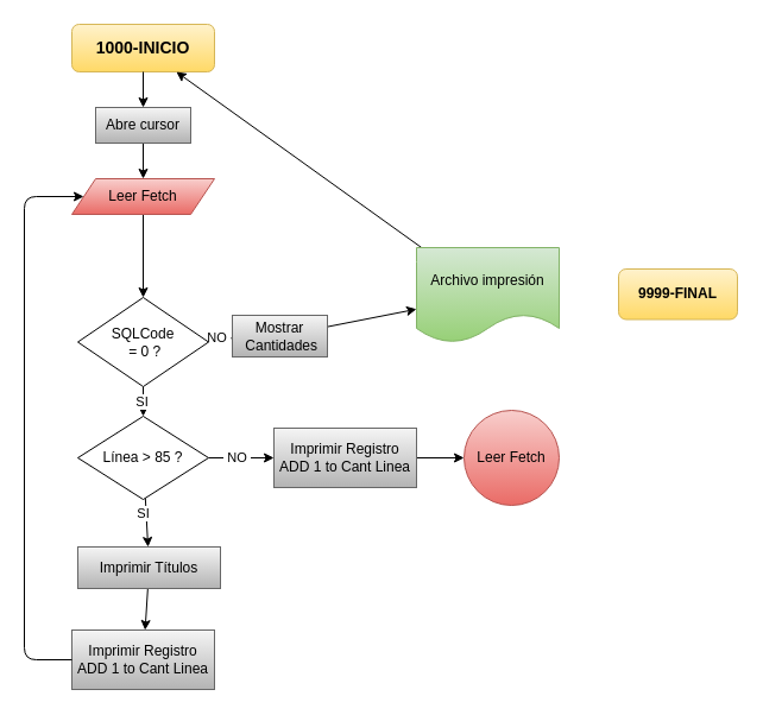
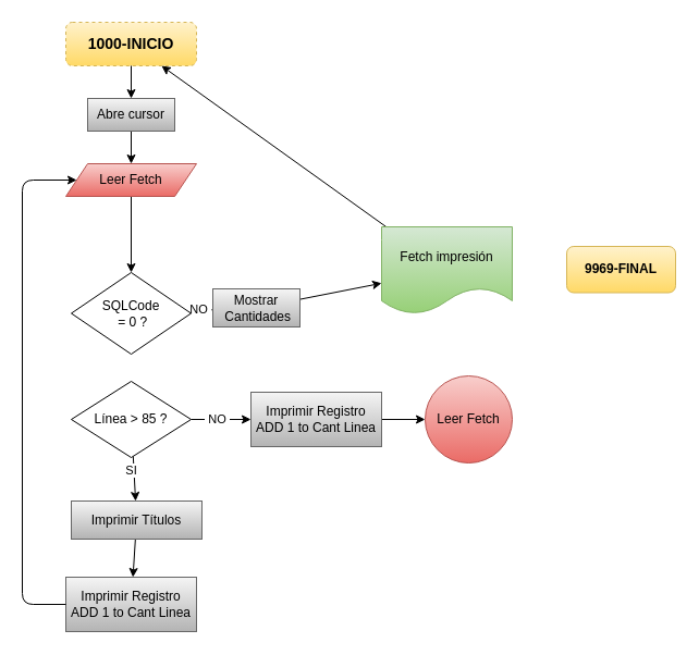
- <mxCell id="2" value="1000-INICIO" style="rounded=1;whiteSpace=wrap;html=1;fillColor=#fff2cc;strokeColor=#d6b656;fontStyle=1;fontSize=14;gradientColor=#ffd966;" parent="1" vertex="1"><mxGeometry x="60" y="20" width="120" height="40" as="geometry" /></mxCell>
+ <mxCell id="2" value="1000-INICIO" style="rounded=1;whiteSpace=wrap;html=1;fillColor=#fff2cc;strokeColor=#d6b656;fontStyle=1;fontSize=14;gradientColor=#ffd966;dashed=1;" parent="1" vertex="1"><mxGeometry x="60" y="20" width="120" height="40" as="geometry" /></mxCell>
- <mxCell id="29" value="Archivo impresión" style="shape=document;whiteSpace=wrap;html=1;boundedLbl=1;fillColor=#d5e8d4;gradientColor=#97d077;strokeColor=#82b366;" vertex="1" parent="1"><mxGeometry x="350" y="208" width="120" height="80" as="geometry" /></mxCell>
+ <mxCell id="29" value="Fetch impresión" style="shape=document;whiteSpace=wrap;html=1;boundedLbl=1;fillColor=#d5e8d4;gradientColor=#97d077;strokeColor=#82b366;" vertex="1" parent="1"><mxGeometry x="350" y="208" width="120" height="80" as="geometry" /></mxCell>
- <mxCell id="3" value="9999-FINAL" style="rounded=1;whiteSpace=wrap;html=1;fillColor=#fff2cc;strokeColor=#d6b656;fontStyle=1;gradientColor=#ffd966;" parent="1" vertex="1"><mxGeometry x="520" y="226" width="100" height="42.5" as="geometry" /></mxCell>
+ <mxCell id="3" value="9969-FINAL" style="rounded=1;whiteSpace=wrap;html=1;fillColor=#fff2cc;strokeColor=#d6b656;fontStyle=1;gradientColor=#ffd966;" parent="1" vertex="1"><mxGeometry x="520" y="226" width="100" height="42.5" as="geometry" /></mxCell>
- <mxCell id="9" value="" style="edgeStyle=none;html=1;" edge="1" parent="1" source="13" target="18"><mxGeometry relative="1" as="geometry"><mxPoint x="120" y="373" as="targetPoint" /></mxGeometry></mxCell>
- <mxCell id="10" value="SI" style="edgeLabel;html=1;align=center;verticalAlign=middle;resizable=0;points=[];" vertex="1" connectable="0" parent="9"><mxGeometry x="-0.059" y="2" relative="1" as="geometry"><mxPoint x="-4" as="offset" /></mxGeometry></mxCell>
